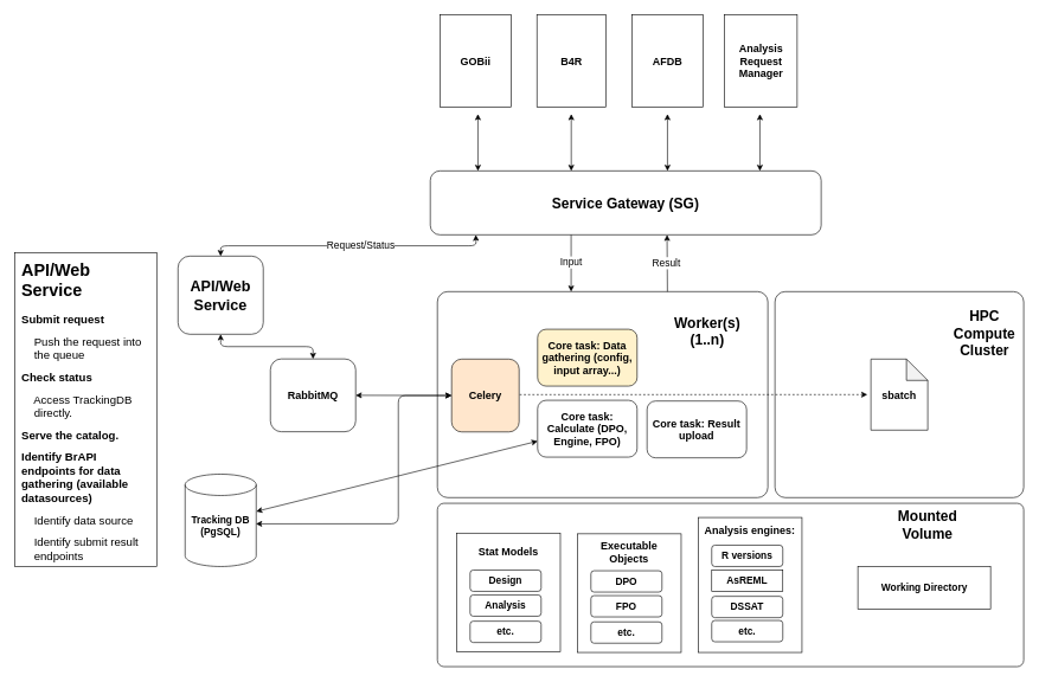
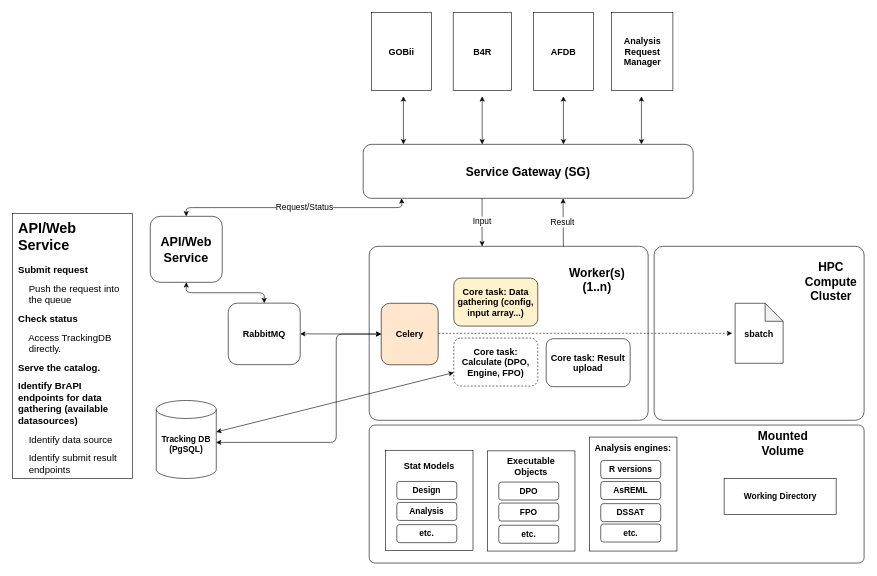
- <mxCell id="49" value="&lt;font style=&quot;font-size: 15px&quot;&gt;&lt;b&gt;Core task: Calculate (DPO, Engine, FPO)&lt;br&gt;&lt;/b&gt;&lt;/font&gt;" style="rounded=1;whiteSpace=wrap;html=1;" parent="1" vertex="1"><mxGeometry x="756" y="563" width="140" height="80" as="geometry" /></mxCell>
+ <mxCell id="49" value="&lt;font style=&quot;font-size: 15px&quot;&gt;&lt;b&gt;Core task: Calculate (DPO, Engine, FPO)&lt;br&gt;&lt;/b&gt;&lt;/font&gt;" style="rounded=1;whiteSpace=wrap;html=1;dashed=1;" parent="1" vertex="1"><mxGeometry x="756" y="563" width="140" height="80" as="geometry" /></mxCell>
- <mxCell id="22" value="&lt;font style=&quot;font-size: 14px&quot;&gt;&lt;b&gt;AsREML&lt;/b&gt;&lt;/font&gt;" style="whiteSpace=wrap;html=1;rounded=0;" parent="18" vertex="1"><mxGeometry x="19" y="74" width="100" height="30" as="geometry" /></mxCell>
+ <mxCell id="22" value="&lt;font style=&quot;font-size: 14px&quot;&gt;&lt;b&gt;AsREML&lt;/b&gt;&lt;/font&gt;" style="rounded=1;whiteSpace=wrap;html=1;" parent="18" vertex="1"><mxGeometry x="19" y="74" width="100" height="30" as="geometry" /></mxCell>
